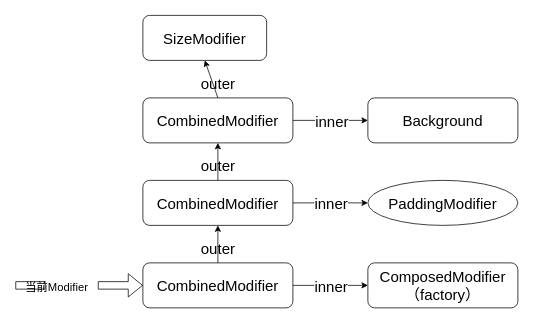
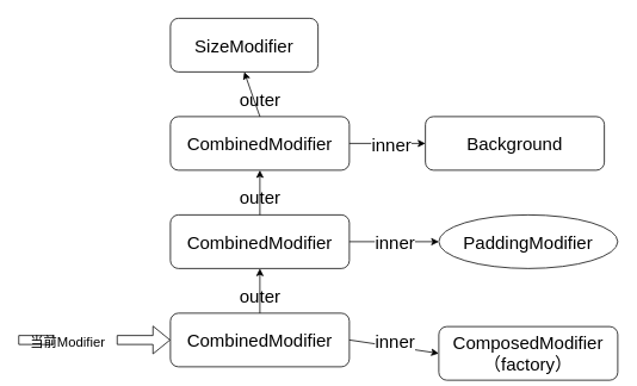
- <mxCell id="8" value="&lt;font style=&quot;font-size: 20px;&quot;&gt;Background&lt;/font&gt;" style="rounded=1;whiteSpace=wrap;html=1;" vertex="1" parent="1"><mxGeometry x="490" y="130" width="200" height="60" as="geometry" /></mxCell>
+ <mxCell id="8" value="&lt;font style=&quot;font-size: 20px;&quot;&gt;Background&lt;/font&gt;" style="rounded=1;whiteSpace=wrap;html=1;" vertex="1" parent="1"><mxGeometry x="475" y="130" width="200" height="60" as="geometry" /></mxCell>
- <mxCell id="6" value="&lt;font style=&quot;font-size: 20px;&quot;&gt;ComposedModifier&lt;br&gt;（factory）&lt;br&gt;&lt;/font&gt;" style="rounded=1;whiteSpace=wrap;html=1;" vertex="1" parent="1"><mxGeometry x="490" y="350" width="200" height="60" as="geometry" /></mxCell>
+ <mxCell id="6" value="&lt;font style=&quot;font-size: 20px;&quot;&gt;ComposedModifier&lt;br&gt;（factory）&lt;br&gt;&lt;/font&gt;" style="rounded=1;whiteSpace=wrap;html=1;" vertex="1" parent="1"><mxGeometry x="490" y="365" width="200" height="60" as="geometry" /></mxCell>
